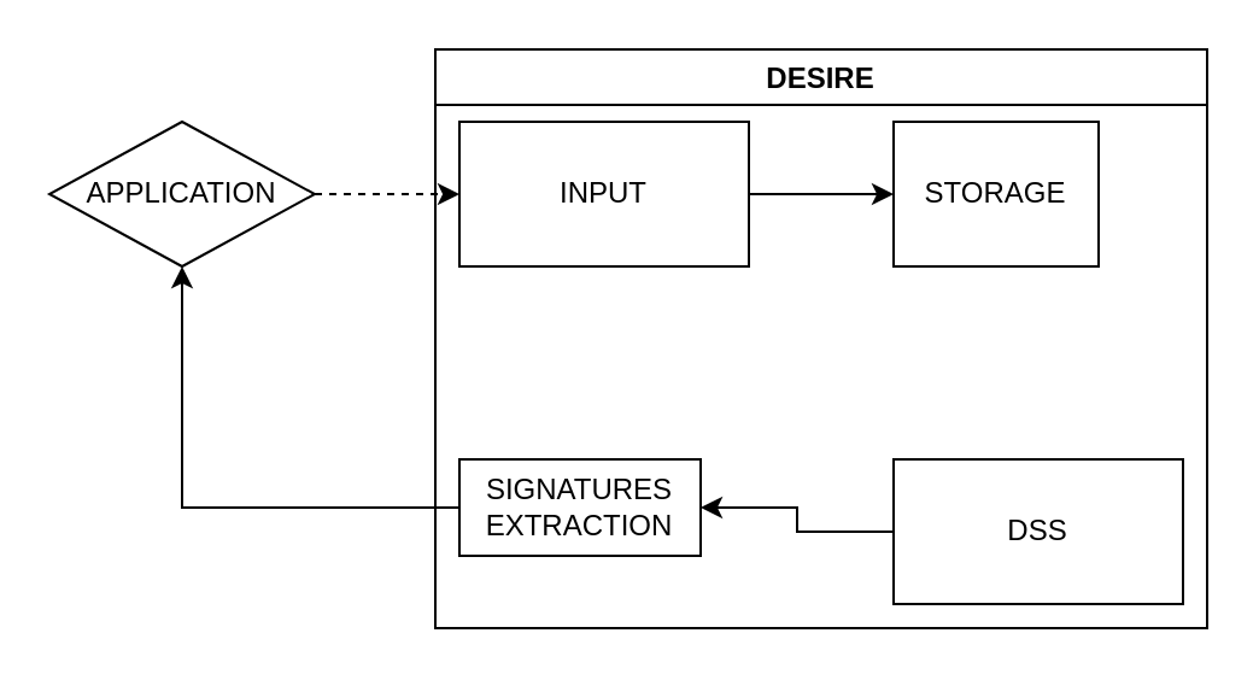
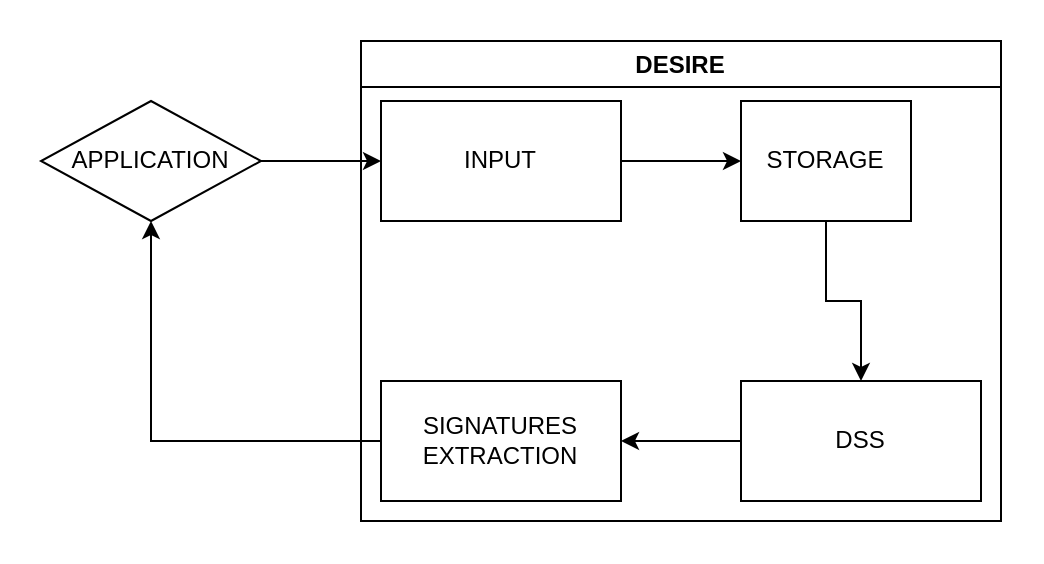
- <mxCell id="2" value="" style="edgeStyle=orthogonalEdgeStyle;rounded=0;orthogonalLoop=1;jettySize=auto;html=1;dashed=1;" edge="1" parent="1" source="3" target="6"><mxGeometry relative="1" as="geometry" /></mxCell>
+ <mxCell id="2" value="" style="edgeStyle=orthogonalEdgeStyle;rounded=0;orthogonalLoop=1;jettySize=auto;html=1;" edge="1" parent="1" source="3" target="6"><mxGeometry relative="1" as="geometry" /></mxCell>
+ <mxCell id="10" value="" style="edgeStyle=orthogonalEdgeStyle;rounded=0;orthogonalLoop=1;jettySize=auto;html=1;" edge="1" parent="4" source="11" target="8"><mxGeometry relative="1" as="geometry" /></mxCell>
- <mxCell id="9" value="SIGNATURES EXTRACTION" style="rounded=0;whiteSpace=wrap;html=1;" vertex="1" parent="4"><mxGeometry x="10" y="170" width="100" height="40" as="geometry" /></mxCell>
+ <mxCell id="9" value="SIGNATURES EXTRACTION" style="rounded=0;whiteSpace=wrap;html=1;" vertex="1" parent="4"><mxGeometry x="10" y="170" width="120" height="60" as="geometry" /></mxCell>
